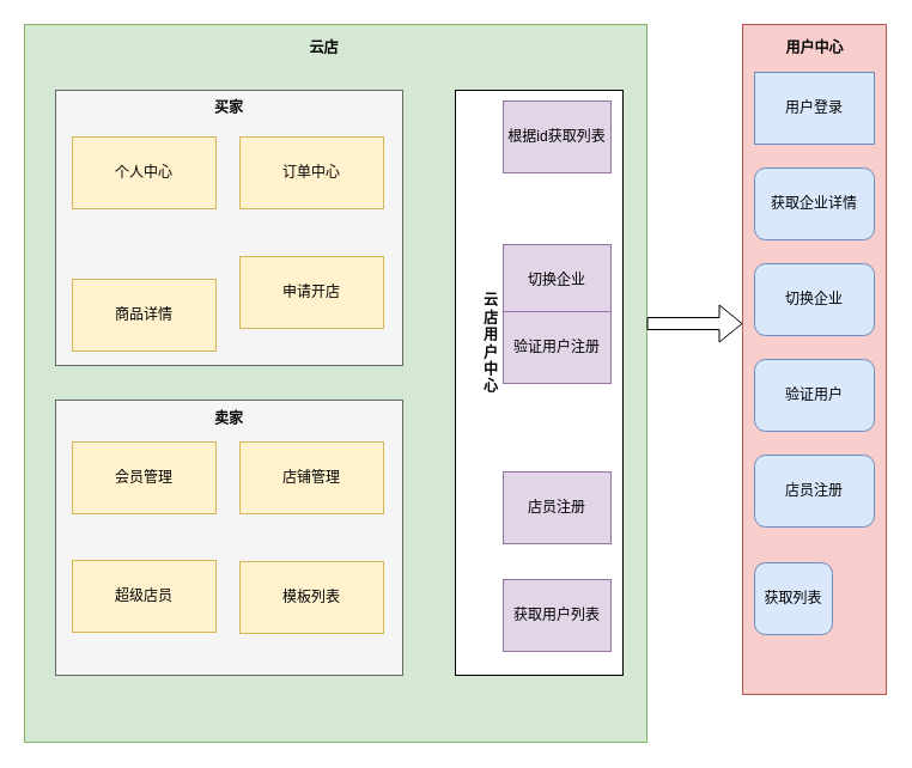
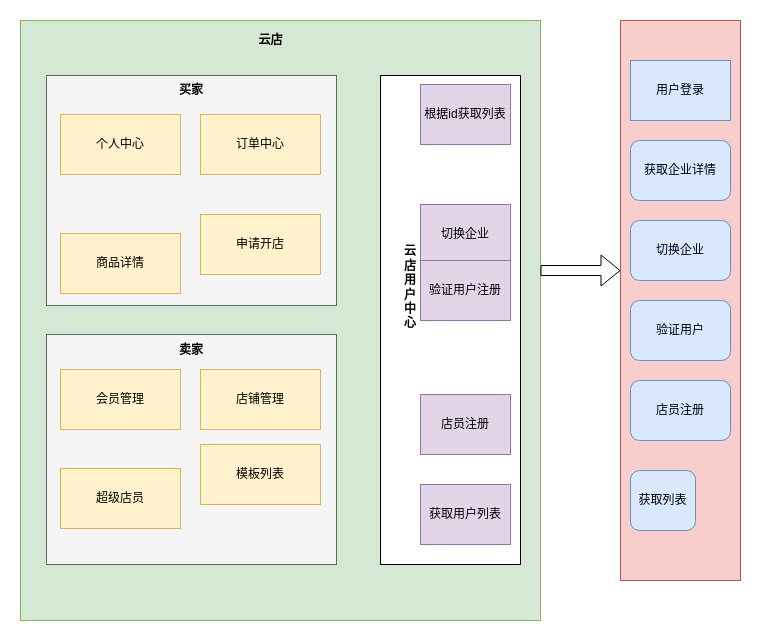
- <mxCell id="12" value="用户中心" style="text;html=1;resizable=0;autosize=1;align=center;verticalAlign=middle;points=[];fillColor=none;strokeColor=none;rounded=0;fontStyle=1" vertex="1" parent="1"><mxGeometry x="650" y="30" width="60" height="20" as="geometry" /></mxCell>
- <mxCell id="24" value="模板列表" style="rounded=0;whiteSpace=wrap;html=1;fillColor=#fff2cc;strokeColor=#d6b656;" vertex="1" parent="1"><mxGeometry x="200" y="469" width="120" height="60" as="geometry" /></mxCell>
+ <mxCell id="24" value="模板列表" style="rounded=0;whiteSpace=wrap;html=1;fillColor=#fff2cc;strokeColor=#d6b656;" vertex="1" parent="1"><mxGeometry x="200" y="444" width="120" height="60" as="geometry" /></mxCell>
